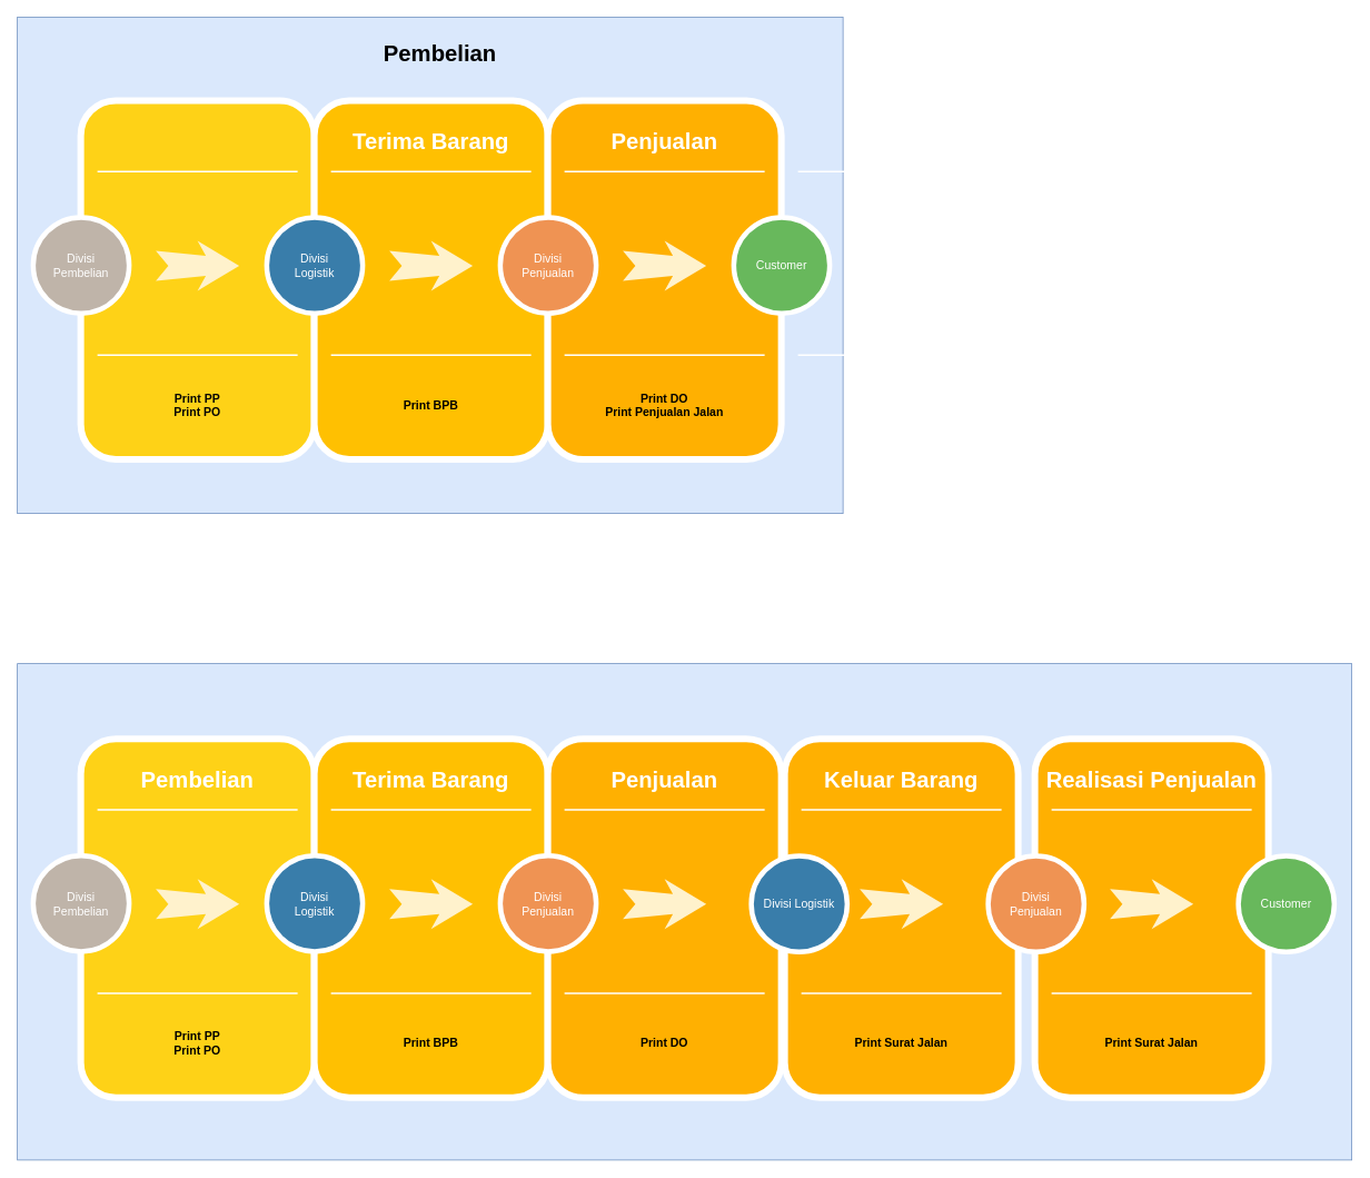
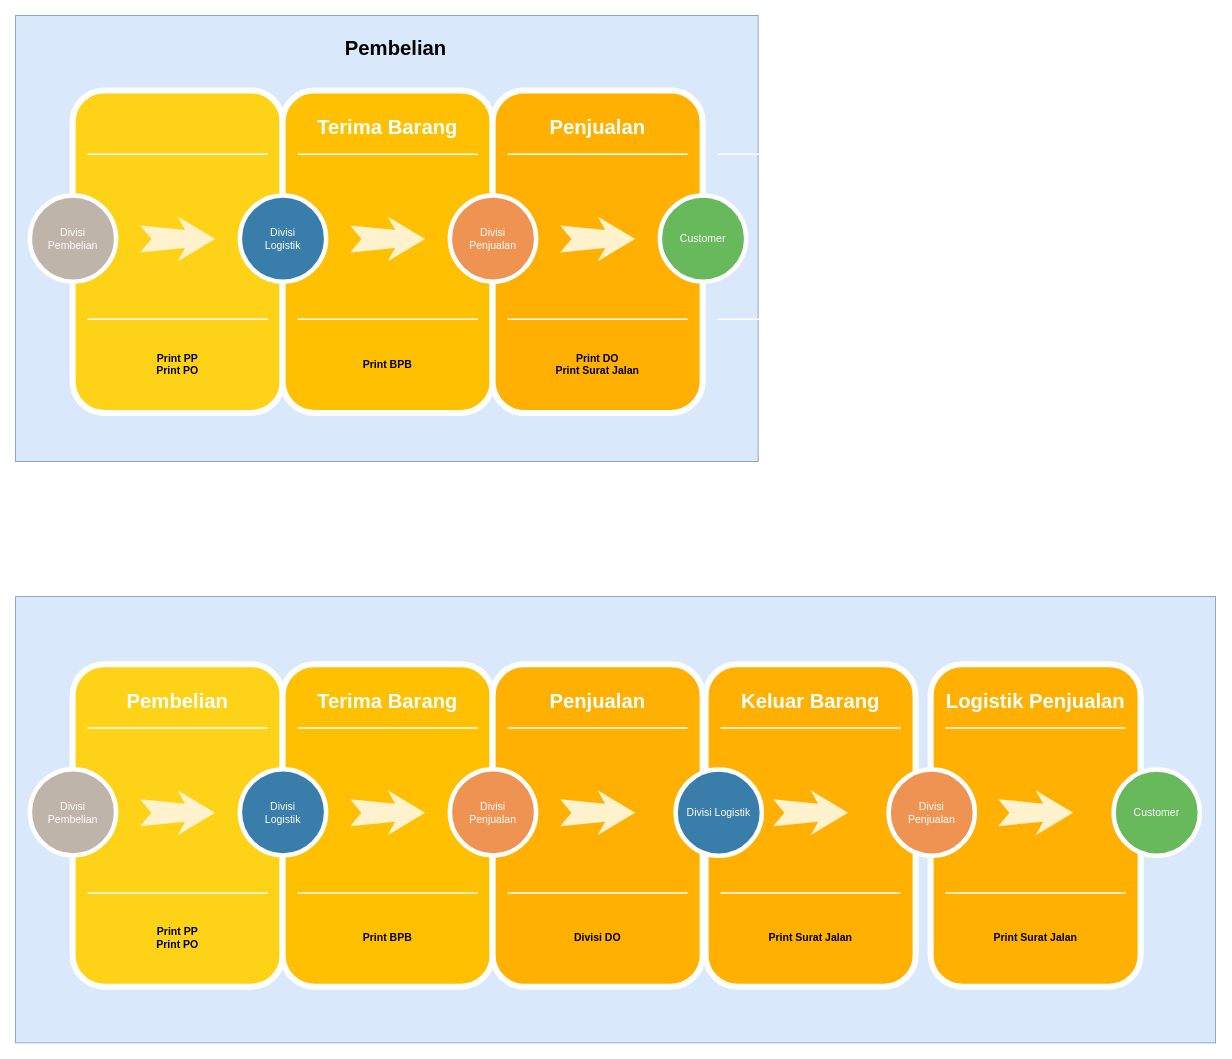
- <mxCell id="20" value="Print DO&lt;br&gt;Print Penjualan Jalan" style="text;html=1;strokeColor=none;fillColor=none;align=center;verticalAlign=middle;whiteSpace=wrap;rounded=0;shadow=0;fontSize=14;fontColor=#000000;fontStyle=1" parent="1" vertex="1"><mxGeometry x="656" y="440" width="280" height="90" as="geometry" /></mxCell>
+ <mxCell id="20" value="Print DO&lt;br&gt;Print Surat Jalan" style="text;html=1;strokeColor=none;fillColor=none;align=center;verticalAlign=middle;whiteSpace=wrap;rounded=0;shadow=0;fontSize=14;fontColor=#000000;fontStyle=1" parent="1" vertex="1"><mxGeometry x="656" y="440" width="280" height="90" as="geometry" /></mxCell>
- <mxCell id="62" value="Realisasi Penjualan" style="text;html=1;strokeColor=none;fillColor=none;align=center;verticalAlign=middle;whiteSpace=wrap;rounded=0;shadow=0;fontSize=27;fontColor=#FFFFFF;fontStyle=1" vertex="1" parent="1"><mxGeometry x="1240" y="905" width="280" height="60" as="geometry" /></mxCell>
+ <mxCell id="62" value="Logistik Penjualan" style="text;html=1;strokeColor=none;fillColor=none;align=center;verticalAlign=middle;whiteSpace=wrap;rounded=0;shadow=0;fontSize=27;fontColor=#FFFFFF;fontStyle=1" vertex="1" parent="1"><mxGeometry x="1240" y="905" width="280" height="60" as="geometry" /></mxCell>
- <mxCell id="44" value="Print DO" style="text;html=1;strokeColor=none;fillColor=none;align=center;verticalAlign=middle;whiteSpace=wrap;rounded=0;shadow=0;fontSize=14;fontColor=#000000;fontStyle=1" vertex="1" parent="1"><mxGeometry x="656" y="1205" width="280" height="90" as="geometry" /></mxCell>
+ <mxCell id="44" value="Divisi DO" style="text;html=1;strokeColor=none;fillColor=none;align=center;verticalAlign=middle;whiteSpace=wrap;rounded=0;shadow=0;fontSize=14;fontColor=#000000;fontStyle=1" vertex="1" parent="1"><mxGeometry x="656" y="1205" width="280" height="90" as="geometry" /></mxCell>
